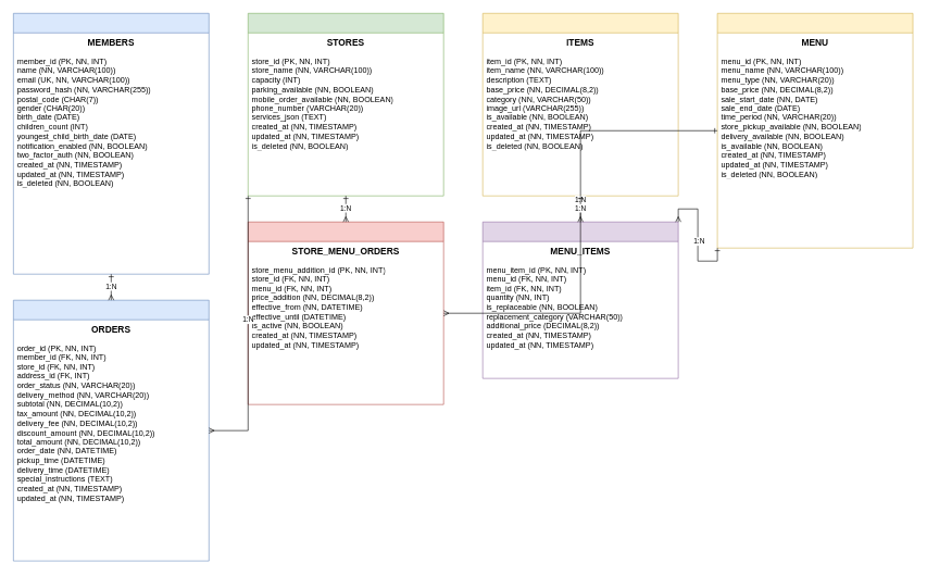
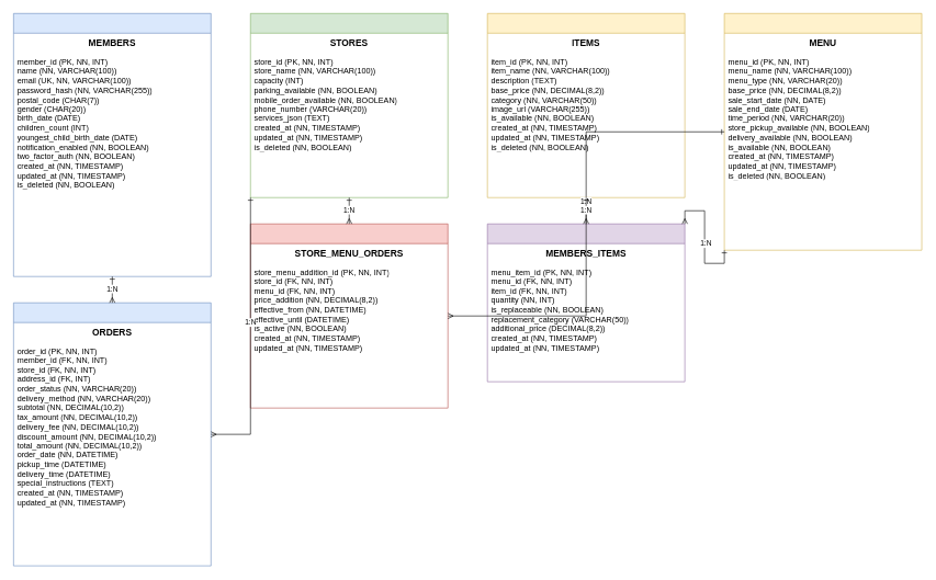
- <mxCell id="15" value="MENU_ITEMS" style="text;strokeColor=none;fillColor=none;align=center;verticalAlign=middle;spacingLeft=4;spacingRight=4;overflow=hidden;points=[[0,0.5],[1,0.5]];portConstraint=eastwest;rotatable=0;whiteSpace=wrap;html=1;fontStyle=1;fontSize=14;" vertex="1" parent="14"><mxGeometry y="30" width="300" height="30" as="geometry" /></mxCell>
+ <mxCell id="15" value="MEMBERS_ITEMS" style="text;strokeColor=none;fillColor=none;align=center;verticalAlign=middle;spacingLeft=4;spacingRight=4;overflow=hidden;points=[[0,0.5],[1,0.5]];portConstraint=eastwest;rotatable=0;whiteSpace=wrap;html=1;fontStyle=1;fontSize=14;" vertex="1" parent="14"><mxGeometry y="30" width="300" height="30" as="geometry" /></mxCell>
